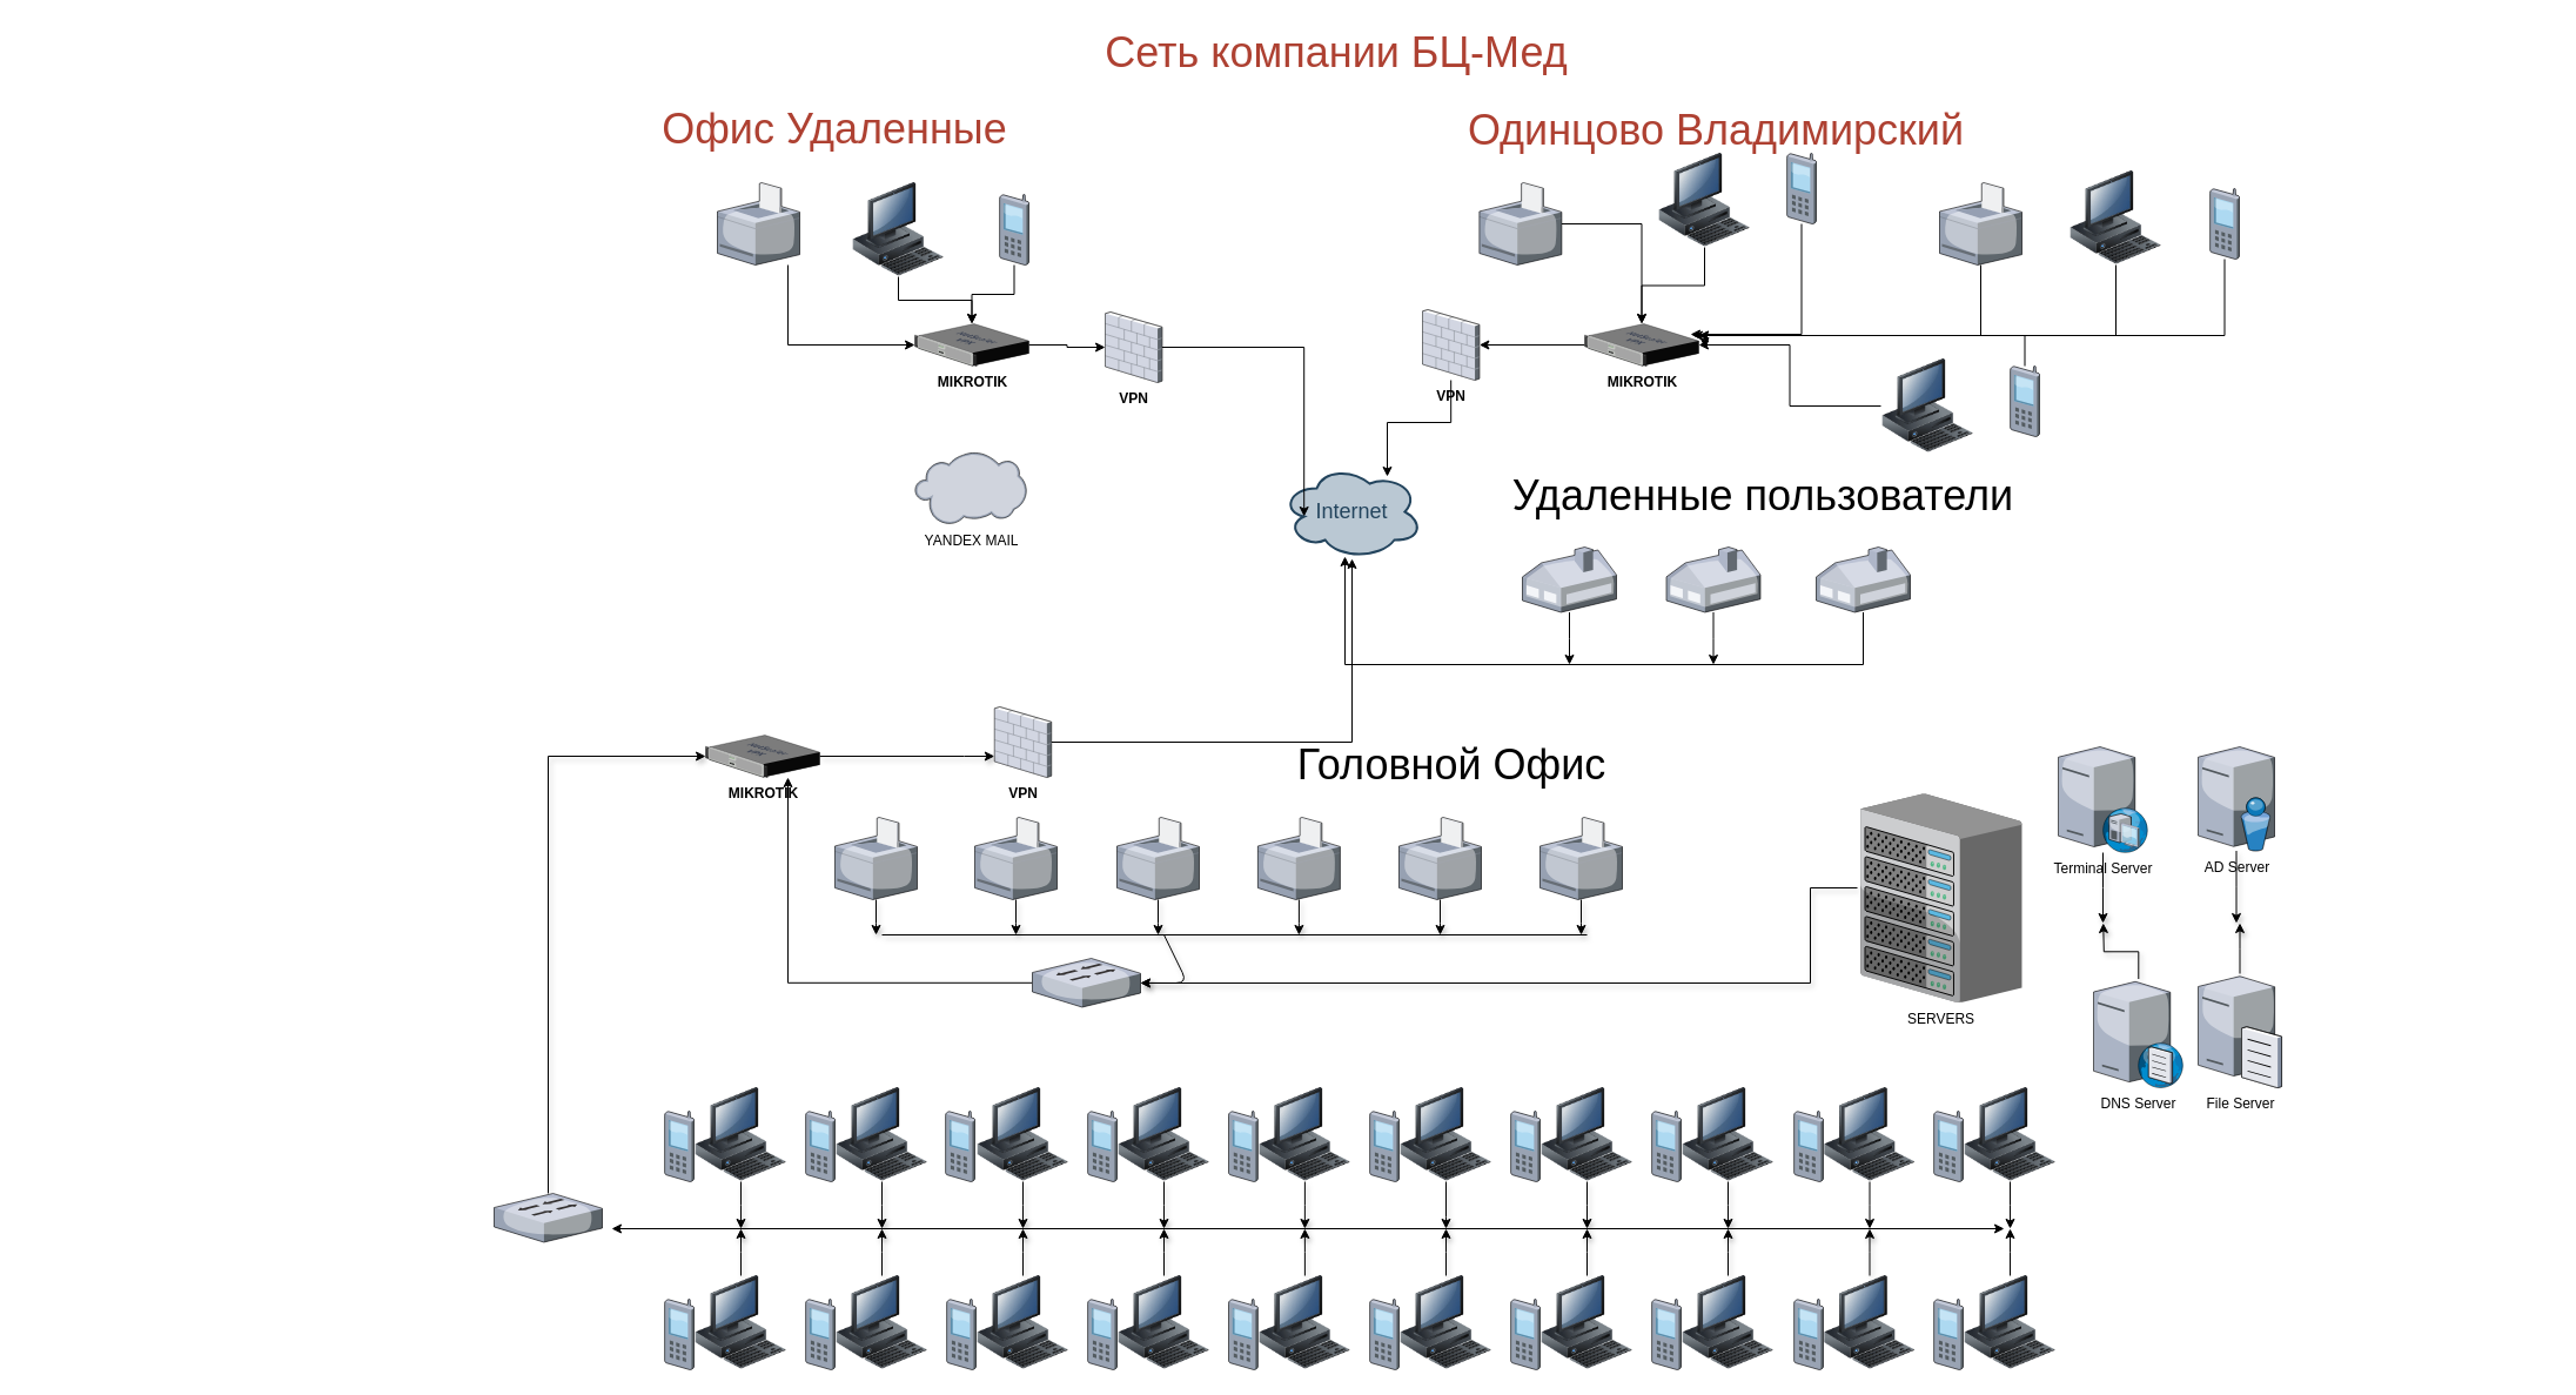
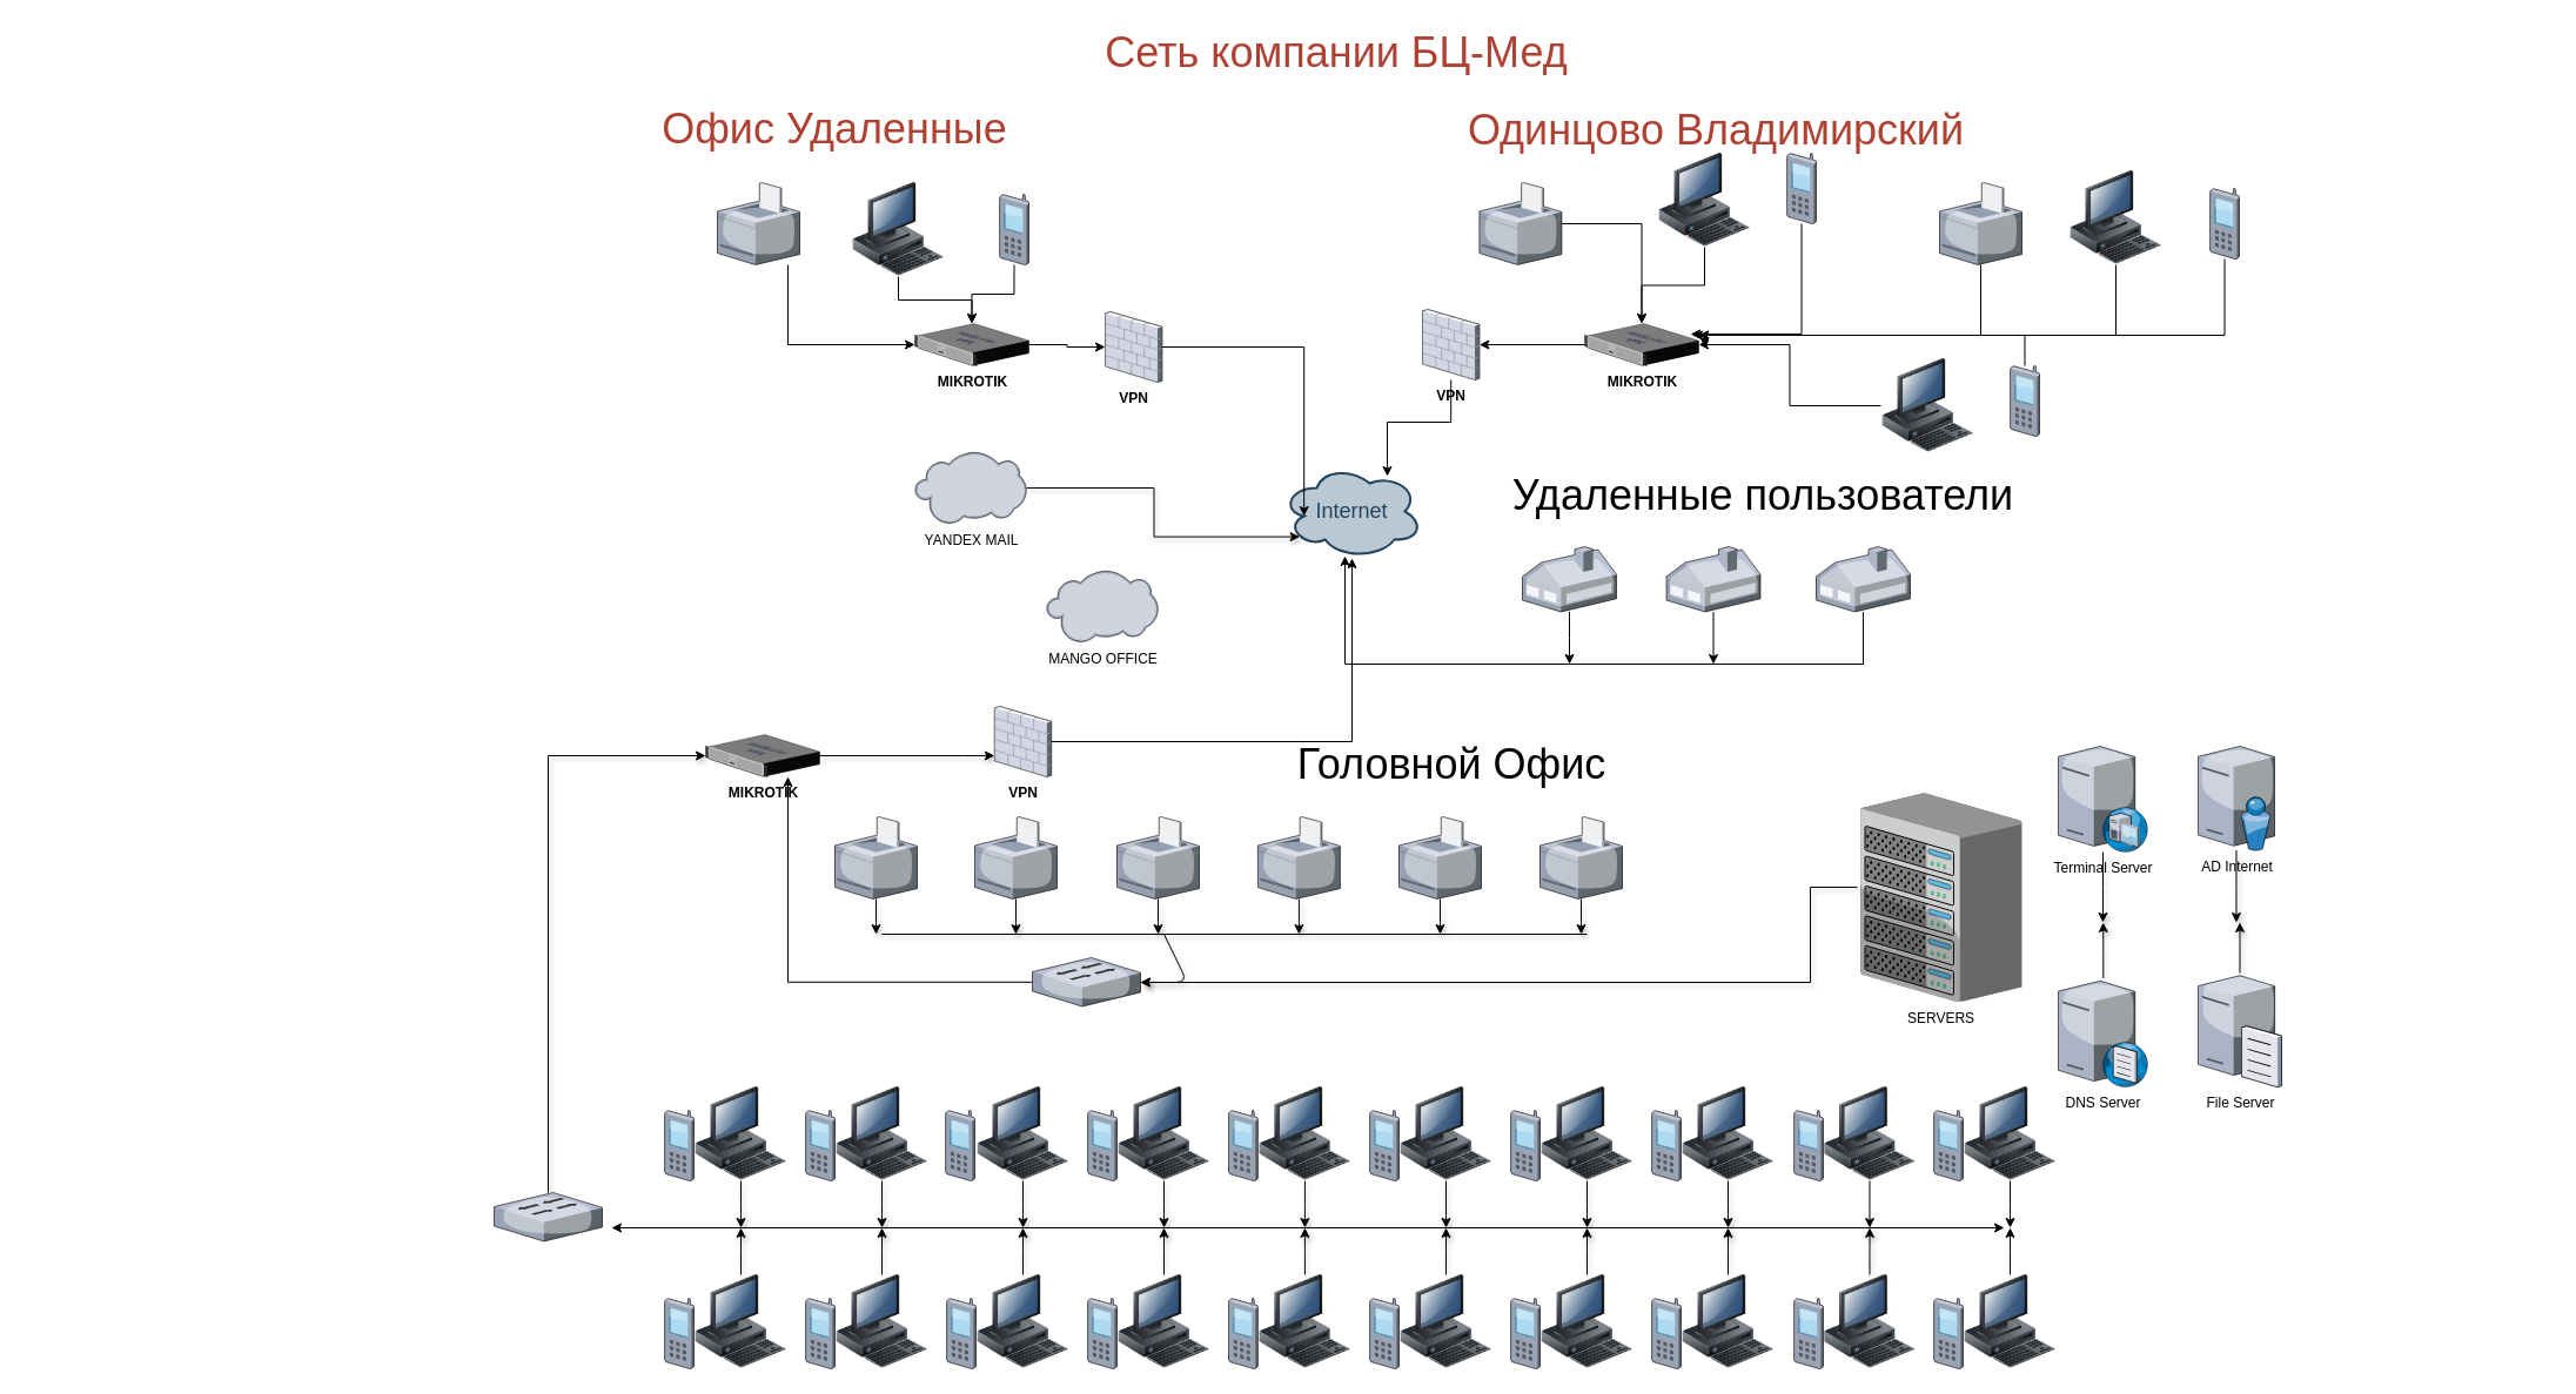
+ <mxCell id="138" style="edgeStyle=orthogonalEdgeStyle;rounded=0;orthogonalLoop=1;jettySize=auto;html=1;entryX=0.13;entryY=0.77;entryDx=0;entryDy=0;entryPerimeter=0;shadow=1;" edge="1" parent="1" source="139" target="2"><mxGeometry relative="1" as="geometry" /></mxCell>
+ <mxCell id="140" value="&lt;div&gt;MANGO OFFICE&lt;/div&gt;" style="verticalLabelPosition=bottom;aspect=fixed;html=1;verticalAlign=top;strokeColor=none;align=center;outlineConnect=0;shape=mxgraph.citrix.cloud;" vertex="1" parent="1"><mxGeometry x="890" y="485" width="95" height="62" as="geometry" /></mxCell>
- <mxCell id="133" value="AD Server" style="verticalLabelPosition=bottom;aspect=fixed;html=1;verticalAlign=top;strokeColor=none;align=center;outlineConnect=0;shape=mxgraph.citrix.directory_server;" vertex="1" parent="1"><mxGeometry x="1870" y="635" width="65" height="88.5" as="geometry" /></mxCell>
+ <mxCell id="133" value="AD Internet" style="verticalLabelPosition=bottom;aspect=fixed;html=1;verticalAlign=top;strokeColor=none;align=center;outlineConnect=0;shape=mxgraph.citrix.directory_server;" vertex="1" parent="1"><mxGeometry x="1870" y="635" width="65" height="88.5" as="geometry" /></mxCell>
- <mxCell id="135" value="&lt;div&gt;DNS Server&lt;/div&gt;" style="verticalLabelPosition=bottom;aspect=fixed;html=1;verticalAlign=top;strokeColor=none;align=center;outlineConnect=0;shape=mxgraph.citrix.dns_server;" vertex="1" parent="1"><mxGeometry x="1781" y="832.5" width="76.5" height="92.5" as="geometry" /></mxCell>
+ <mxCell id="135" value="&lt;div&gt;DNS Server&lt;/div&gt;" style="verticalLabelPosition=bottom;aspect=fixed;html=1;verticalAlign=top;strokeColor=none;align=center;outlineConnect=0;shape=mxgraph.citrix.dns_server;" vertex="1" parent="1"><mxGeometry x="1751" y="832.5" width="76.5" height="92.5" as="geometry" /></mxCell>
